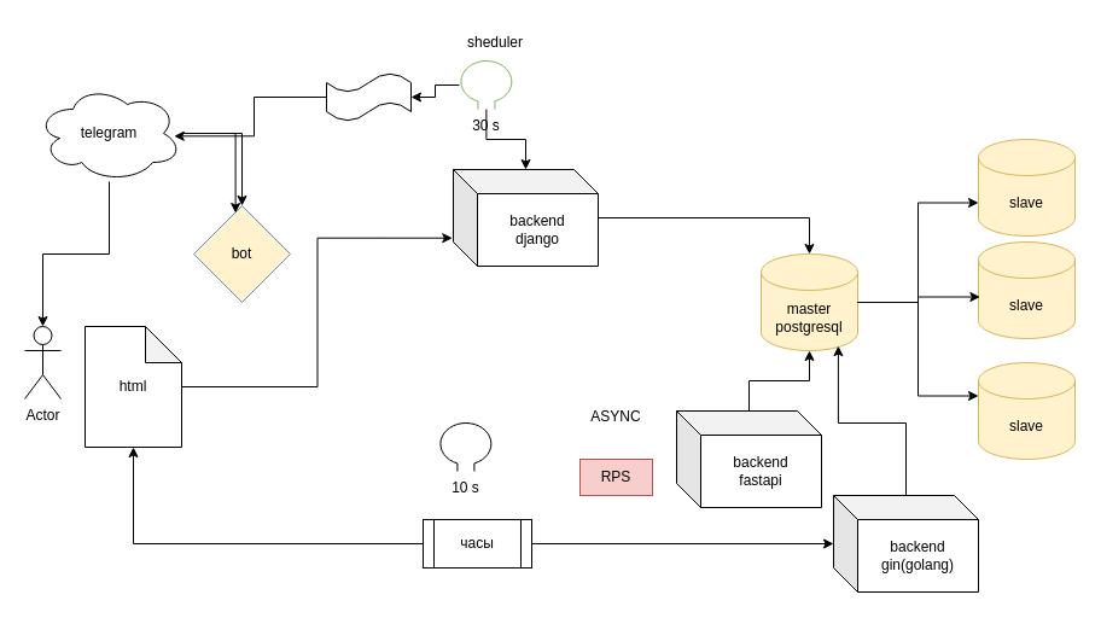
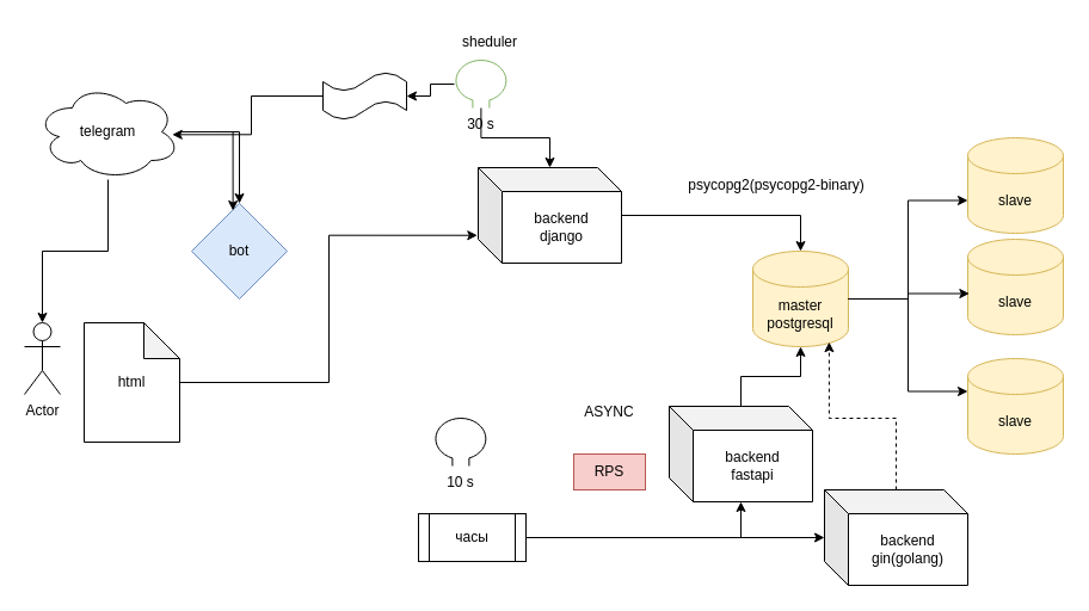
+ <mxCell id="27" value="psycopg2(psycopg2-binary)" style="text;html=1;strokeColor=none;fillColor=none;align=center;verticalAlign=middle;whiteSpace=wrap;rounded=0;" vertex="1" parent="1"><mxGeometry x="560" y="140" width="180" height="30" as="geometry" /></mxCell>
- <mxCell id="3" value="backend&lt;br&gt;django" style="shape=cube;whiteSpace=wrap;html=1;boundedLbl=1;backgroundOutline=1;darkOpacity=0.05;darkOpacity2=0.1;" vertex="1" parent="1"><mxGeometry x="375" y="140" width="120" height="80" as="geometry" /></mxCell>
+ <mxCell id="3" value="backend&lt;br&gt;django" style="shape=cube;whiteSpace=wrap;html=1;boundedLbl=1;backgroundOutline=1;darkOpacity=0.05;darkOpacity2=0.1;" vertex="1" parent="1"><mxGeometry x="400" y="140" width="120" height="80" as="geometry" /></mxCell>
- <mxCell id="8" value="bot" style="rhombus;whiteSpace=wrap;html=1;fillColor=#fff2cc;strokeColor=#6c8ebf;" vertex="1" parent="1"><mxGeometry x="160" y="170" width="80" height="80" as="geometry" /></mxCell>
+ <mxCell id="8" value="bot" style="rhombus;whiteSpace=wrap;html=1;fillColor=#dae8fc;strokeColor=#6c8ebf;" vertex="1" parent="1"><mxGeometry x="160" y="170" width="80" height="80" as="geometry" /></mxCell>
- <mxCell id="35" style="edgeStyle=orthogonalEdgeStyle;rounded=0;orthogonalLoop=1;jettySize=auto;html=1;entryX=0.799;entryY=0.952;entryDx=0;entryDy=0;entryPerimeter=0;" edge="1" parent="1" source="34" target="24"><mxGeometry relative="1" as="geometry" /></mxCell>
+ <mxCell id="35" style="edgeStyle=orthogonalEdgeStyle;rounded=0;orthogonalLoop=1;jettySize=auto;html=1;entryX=0.799;entryY=0.952;entryDx=0;entryDy=0;entryPerimeter=0;dashed=1;" edge="1" parent="1" source="34" target="24"><mxGeometry relative="1" as="geometry" /></mxCell>
- <mxCell id="13" style="edgeStyle=orthogonalEdgeStyle;rounded=0;orthogonalLoop=1;jettySize=auto;html=1;" edge="1" parent="1" source="12" target="15"><mxGeometry relative="1" as="geometry" /></mxCell>
+ <mxCell id="13" style="edgeStyle=orthogonalEdgeStyle;rounded=0;orthogonalLoop=1;jettySize=auto;html=1;" edge="1" parent="1" source="12" target="22"><mxGeometry relative="1" as="geometry" /></mxCell>
